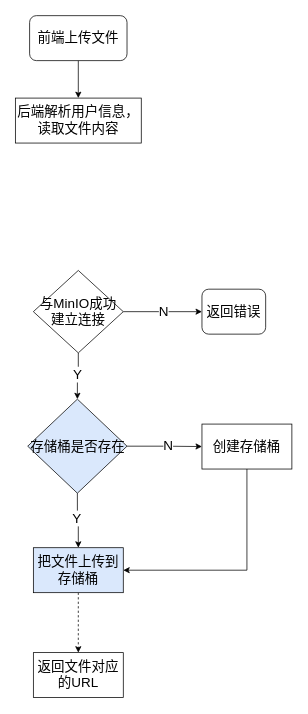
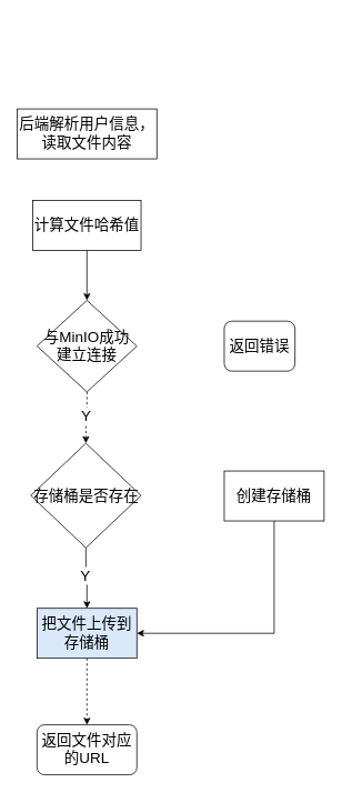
- <mxCell id="3" value="&lt;font style=&quot;font-size: 18px;&quot;&gt;前端上传文件&lt;/font&gt;" style="rounded=1;whiteSpace=wrap;html=1;" vertex="1" parent="1"><mxGeometry x="39" y="20" width="130" height="60" as="geometry" /></mxCell>
- <mxCell id="2" style="edgeStyle=orthogonalEdgeStyle;rounded=0;orthogonalLoop=1;jettySize=auto;html=1;exitX=0.5;exitY=1;exitDx=0;exitDy=0;entryX=0.5;entryY=0;entryDx=0;entryDy=0;" edge="1" parent="1" source="3" target="4"><mxGeometry relative="1" as="geometry" /></mxCell>
+ <mxCell id="6" value="&lt;font style=&quot;font-size: 18px;&quot;&gt;计算文件哈希值&lt;/font&gt;" style="rounded=0;whiteSpace=wrap;html=1;" vertex="1" parent="1"><mxGeometry x="39" y="240" width="130" height="60" as="geometry" /></mxCell>
+ <mxCell id="5" style="edgeStyle=orthogonalEdgeStyle;rounded=0;orthogonalLoop=1;jettySize=auto;html=1;exitX=0.5;exitY=1;exitDx=0;exitDy=0;entryX=0.5;entryY=0;entryDx=0;entryDy=0;" edge="1" parent="1" source="6" target="11"><mxGeometry relative="1" as="geometry" /></mxCell>
- <mxCell id="9" style="edgeStyle=orthogonalEdgeStyle;rounded=0;orthogonalLoop=1;jettySize=auto;html=1;exitX=1;exitY=0.5;exitDx=0;exitDy=0;entryX=0;entryY=0.5;entryDx=0;entryDy=0;" edge="1" parent="1" source="11" target="12"><mxGeometry relative="1" as="geometry" /></mxCell>
- <mxCell id="10" value="&lt;font style=&quot;font-size: 18px;&quot;&gt;N&lt;/font&gt;" style="edgeLabel;html=1;align=center;verticalAlign=middle;resizable=0;points=[];" vertex="1" connectable="0" parent="9"><mxGeometry x="0.023" y="-2" relative="1" as="geometry"><mxPoint x="-1" y="-3" as="offset" /></mxGeometry></mxCell>
- <mxCell id="7" style="edgeStyle=orthogonalEdgeStyle;rounded=0;orthogonalLoop=1;jettySize=auto;html=1;exitX=0.5;exitY=1;exitDx=0;exitDy=0;entryX=0.5;entryY=0;entryDx=0;entryDy=0;" edge="1" parent="1" source="11" target="17"><mxGeometry relative="1" as="geometry" /></mxCell>
+ <mxCell id="7" style="edgeStyle=orthogonalEdgeStyle;rounded=0;orthogonalLoop=1;jettySize=auto;html=1;exitX=0.5;exitY=1;exitDx=0;exitDy=0;entryX=0.5;entryY=0;entryDx=0;entryDy=0;dashed=1;" edge="1" parent="1" source="11" target="17"><mxGeometry relative="1" as="geometry" /></mxCell>
- <mxCell id="17" value="&lt;font style=&quot;font-size: 18px;&quot;&gt;存储桶是否存在&lt;/font&gt;" style="rhombus;whiteSpace=wrap;html=1;fillColor=#dae8fc;" vertex="1" parent="1"><mxGeometry x="36.5" y="531.75" width="132.5" height="125.5" as="geometry" /></mxCell>
+ <mxCell id="17" value="&lt;font style=&quot;font-size: 18px;&quot;&gt;存储桶是否存在&lt;/font&gt;" style="rhombus;whiteSpace=wrap;html=1;" vertex="1" parent="1"><mxGeometry x="36.5" y="531.75" width="132.5" height="125.5" as="geometry" /></mxCell>
- <mxCell id="15" style="edgeStyle=orthogonalEdgeStyle;rounded=0;orthogonalLoop=1;jettySize=auto;html=1;exitX=1;exitY=0.5;exitDx=0;exitDy=0;entryX=0;entryY=0.5;entryDx=0;entryDy=0;" edge="1" parent="1" source="17" target="18"><mxGeometry relative="1" as="geometry" /></mxCell>
- <mxCell id="16" value="&lt;font style=&quot;font-size: 18px;&quot;&gt;N&lt;/font&gt;" style="edgeLabel;html=1;align=center;verticalAlign=middle;resizable=0;points=[];" vertex="1" connectable="0" parent="15"><mxGeometry x="0.065" y="5" relative="1" as="geometry"><mxPoint x="1" y="3" as="offset" /></mxGeometry></mxCell>
- <mxCell id="21" value="&lt;font style=&quot;font-size: 18px;&quot;&gt;返回文件对应的URL&lt;/font&gt;" style="whiteSpace=wrap;html=1;rounded=0;" vertex="1" parent="1"><mxGeometry x="44" y="870" width="120" height="60" as="geometry" /></mxCell>
+ <mxCell id="21" value="&lt;font style=&quot;font-size: 18px;&quot;&gt;返回文件对应的URL&lt;/font&gt;" style="rounded=1;whiteSpace=wrap;html=1;" vertex="1" parent="1"><mxGeometry x="44" y="870" width="120" height="60" as="geometry" /></mxCell>
